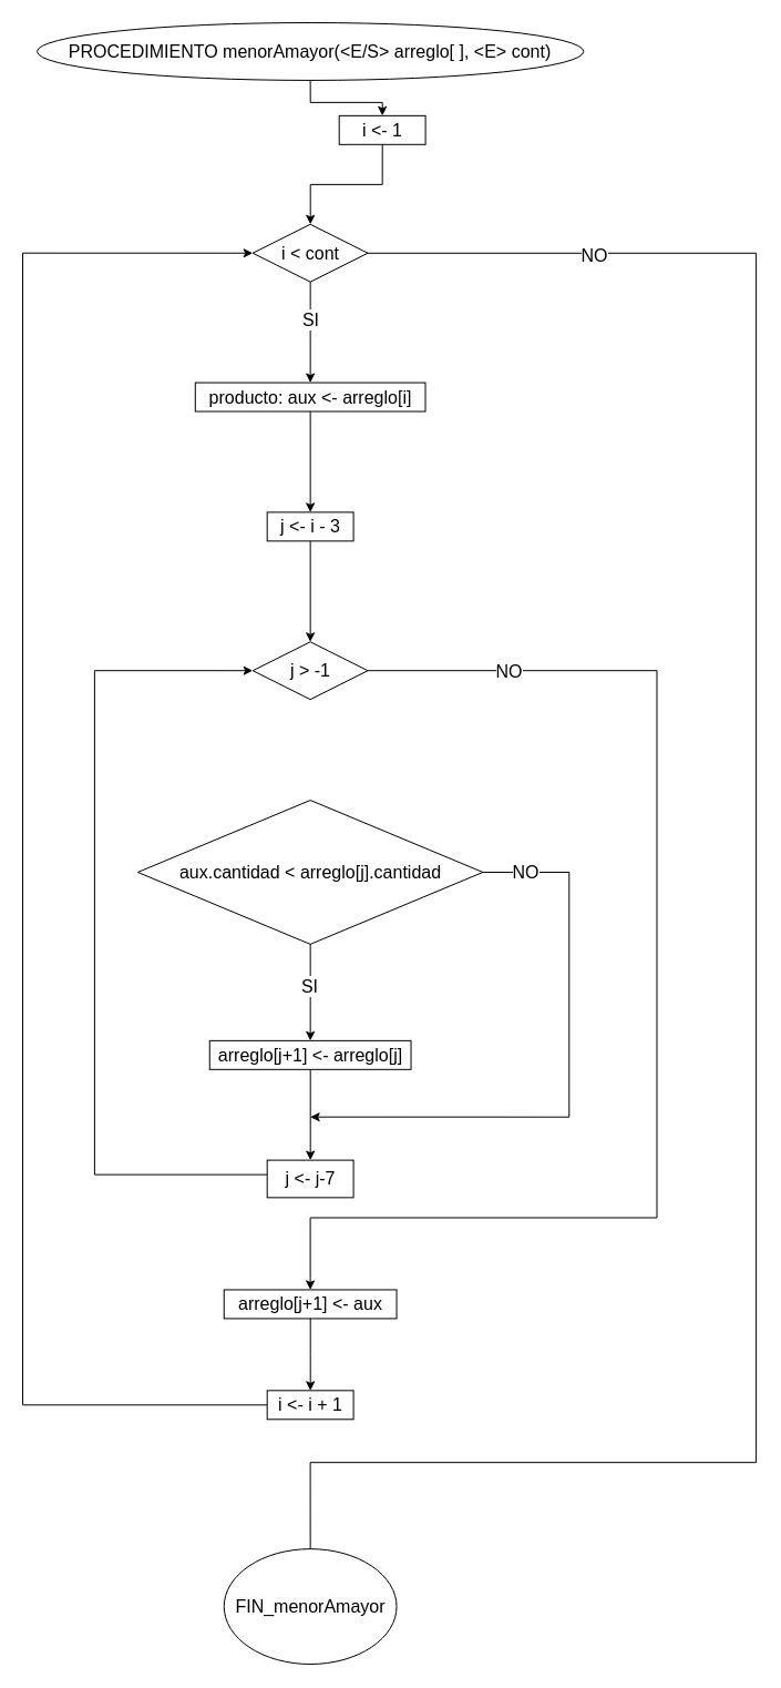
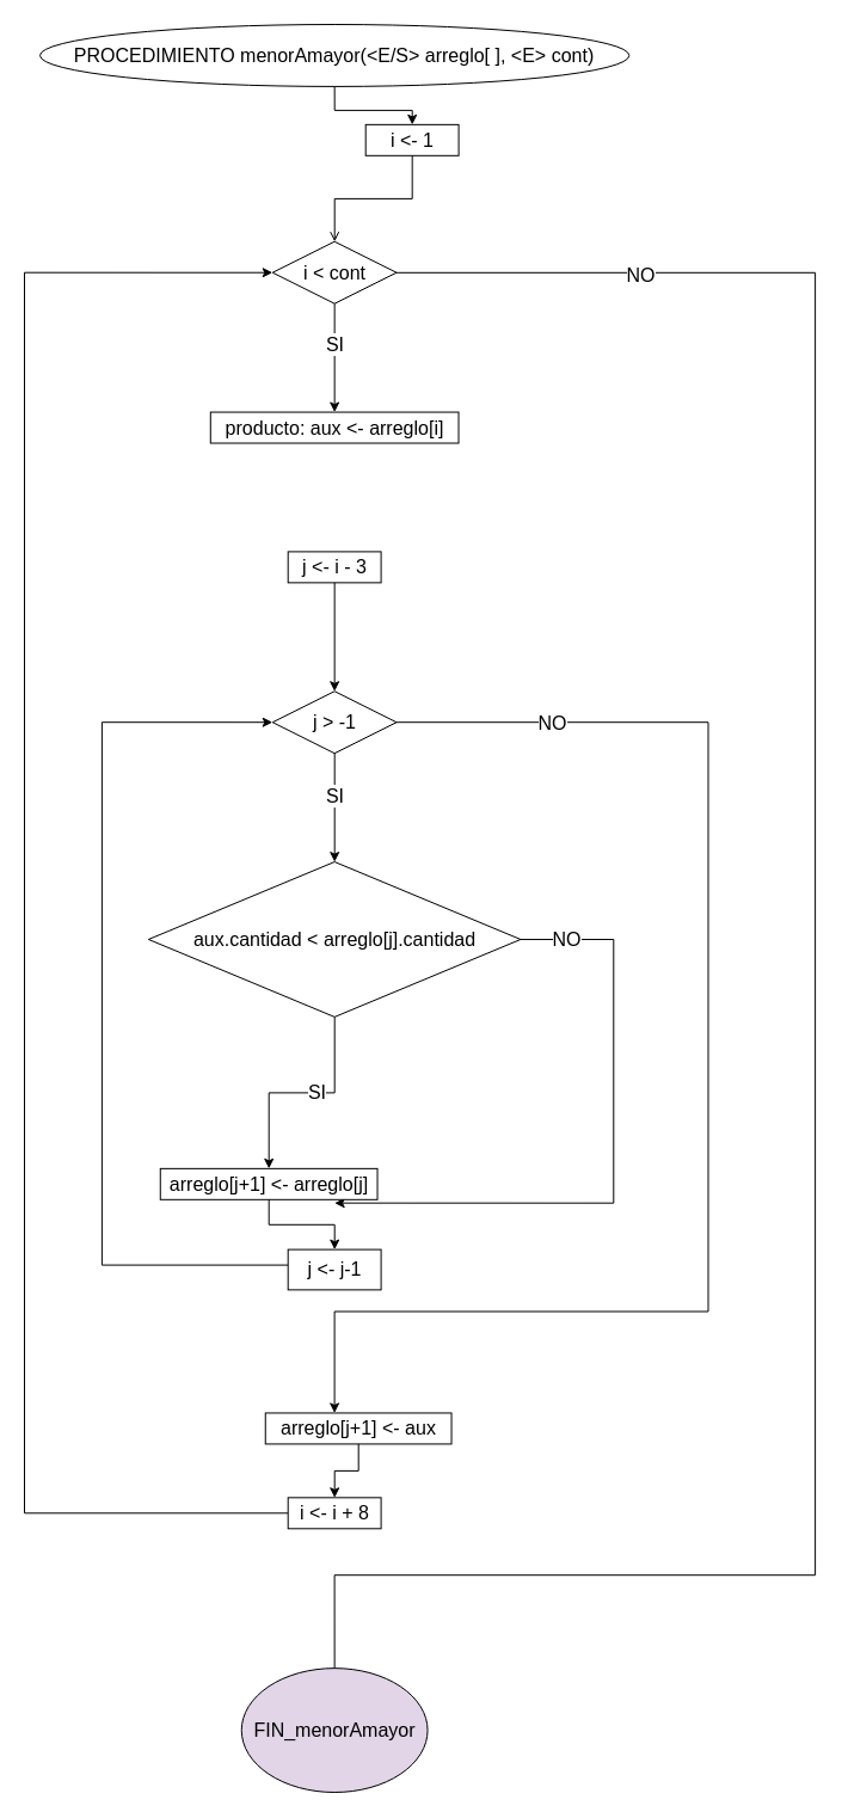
- <mxCell id="7" value="" style="edgeStyle=orthogonalEdgeStyle;rounded=0;orthogonalLoop=1;jettySize=auto;html=1;fontSize=16;" parent="2" source="4" target="6" edge="1"><mxGeometry relative="1" as="geometry" /></mxCell>
+ <mxCell id="7" value="" style="edgeStyle=orthogonalEdgeStyle;rounded=0;orthogonalLoop=1;jettySize=auto;html=1;fontSize=16;endArrow=open;" parent="2" source="4" target="6" edge="1"><mxGeometry relative="1" as="geometry" /></mxCell>
- <mxCell id="12" value="" style="edgeStyle=orthogonalEdgeStyle;rounded=0;orthogonalLoop=1;jettySize=auto;html=1;fontSize=16;" parent="2" source="8" target="11" edge="1"><mxGeometry relative="1" as="geometry" /></mxCell>
+ <mxCell id="18" value="" style="edgeStyle=orthogonalEdgeStyle;rounded=0;orthogonalLoop=1;jettySize=auto;html=1;fontSize=16;" parent="2" source="13" target="17" edge="1"><mxGeometry relative="1" as="geometry" /></mxCell>
+ <mxCell id="19" value="SI" style="edgeLabel;html=1;align=center;verticalAlign=middle;resizable=0;points=[];fontSize=16;" parent="18" vertex="1" connectable="0"><mxGeometry x="-0.234" y="1" relative="1" as="geometry"><mxPoint x="-1" as="offset" /></mxGeometry></mxCell>
- <mxCell id="20" value="arreglo[j+1] &amp;lt;- arreglo[j]" style="whiteSpace=wrap;html=1;fontSize=16;" parent="2" vertex="1"><mxGeometry x="168.771" y="917.86" width="181.753" height="25.965" as="geometry" /></mxCell>
+ <mxCell id="20" value="arreglo[j+1] &amp;lt;- arreglo[j]" style="whiteSpace=wrap;html=1;fontSize=16;" parent="2" vertex="1"><mxGeometry x="113.771" y="957.86" width="181.753" height="25.965" as="geometry" /></mxCell>
- <mxCell id="24" value="j &amp;lt;- j-7" style="whiteSpace=wrap;html=1;fontSize=16;" parent="2" vertex="1"><mxGeometry x="220.7" y="1025.614" width="77.894" height="33.754" as="geometry" /></mxCell>
+ <mxCell id="24" value="j &amp;lt;- j-1" style="whiteSpace=wrap;html=1;fontSize=16;" parent="2" vertex="1"><mxGeometry x="220.7" y="1025.614" width="77.894" height="33.754" as="geometry" /></mxCell>
- <mxCell id="26" value="arreglo[j+1] &amp;lt;- aux" style="rounded=0;whiteSpace=wrap;html=1;fontSize=16;" parent="2" vertex="1"><mxGeometry x="181.753" y="1142.456" width="155.788" height="25.965" as="geometry" /></mxCell>
+ <mxCell id="26" value="arreglo[j+1] &amp;lt;- aux" style="rounded=0;whiteSpace=wrap;html=1;fontSize=16;" parent="2" vertex="1"><mxGeometry x="201.753" y="1162.456" width="155.788" height="25.965" as="geometry" /></mxCell>
- <mxCell id="30" value="i &amp;lt;- i + 1" style="whiteSpace=wrap;html=1;rounded=0;fontSize=16;" parent="2" vertex="1"><mxGeometry x="220.7" y="1233.333" width="77.894" height="25.965" as="geometry" /></mxCell>
+ <mxCell id="30" value="i &amp;lt;- i + 8" style="whiteSpace=wrap;html=1;rounded=0;fontSize=16;" parent="2" vertex="1"><mxGeometry x="220.7" y="1233.333" width="77.894" height="25.965" as="geometry" /></mxCell>
- <mxCell id="32" value="FIN_menorAmayor" style="ellipse;whiteSpace=wrap;html=1;fontSize=16;" parent="2" vertex="1"><mxGeometry x="181.753" y="1376.14" width="155.788" height="103.86" as="geometry" /></mxCell>
+ <mxCell id="32" value="FIN_menorAmayor" style="ellipse;whiteSpace=wrap;html=1;fontSize=16;fillColor=#e1d5e7;" parent="2" vertex="1"><mxGeometry x="181.753" y="1376.14" width="155.788" height="103.86" as="geometry" /></mxCell>
